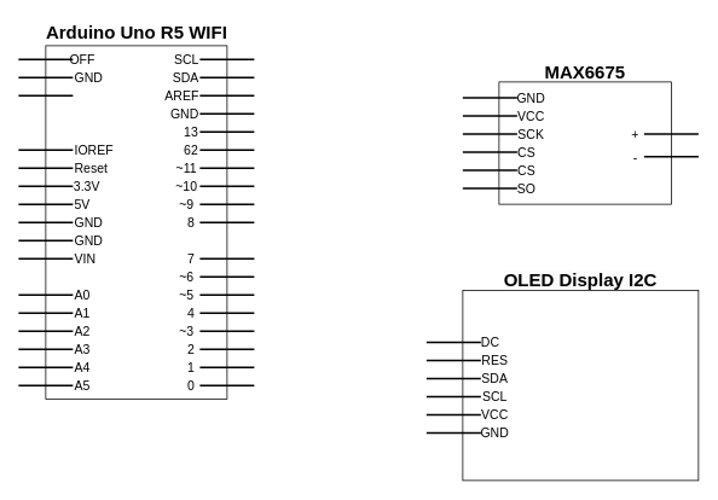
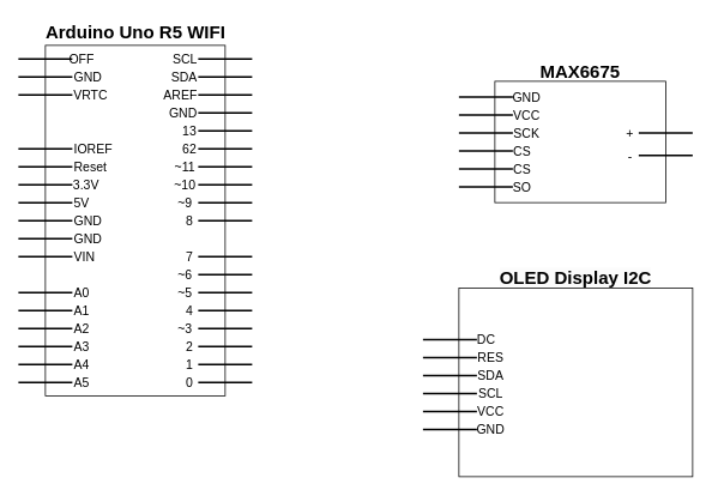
+ <mxCell id="51" value="&lt;font style=&quot;font-size: 14px; font-weight: normal;&quot;&gt;VRTC&lt;/font&gt;" style="text;strokeColor=none;fillColor=none;html=1;fontSize=24;fontStyle=1;verticalAlign=middle;align=center;" vertex="1" parent="3"><mxGeometry x="60" y="45" width="40" height="15" as="geometry" /></mxCell>
